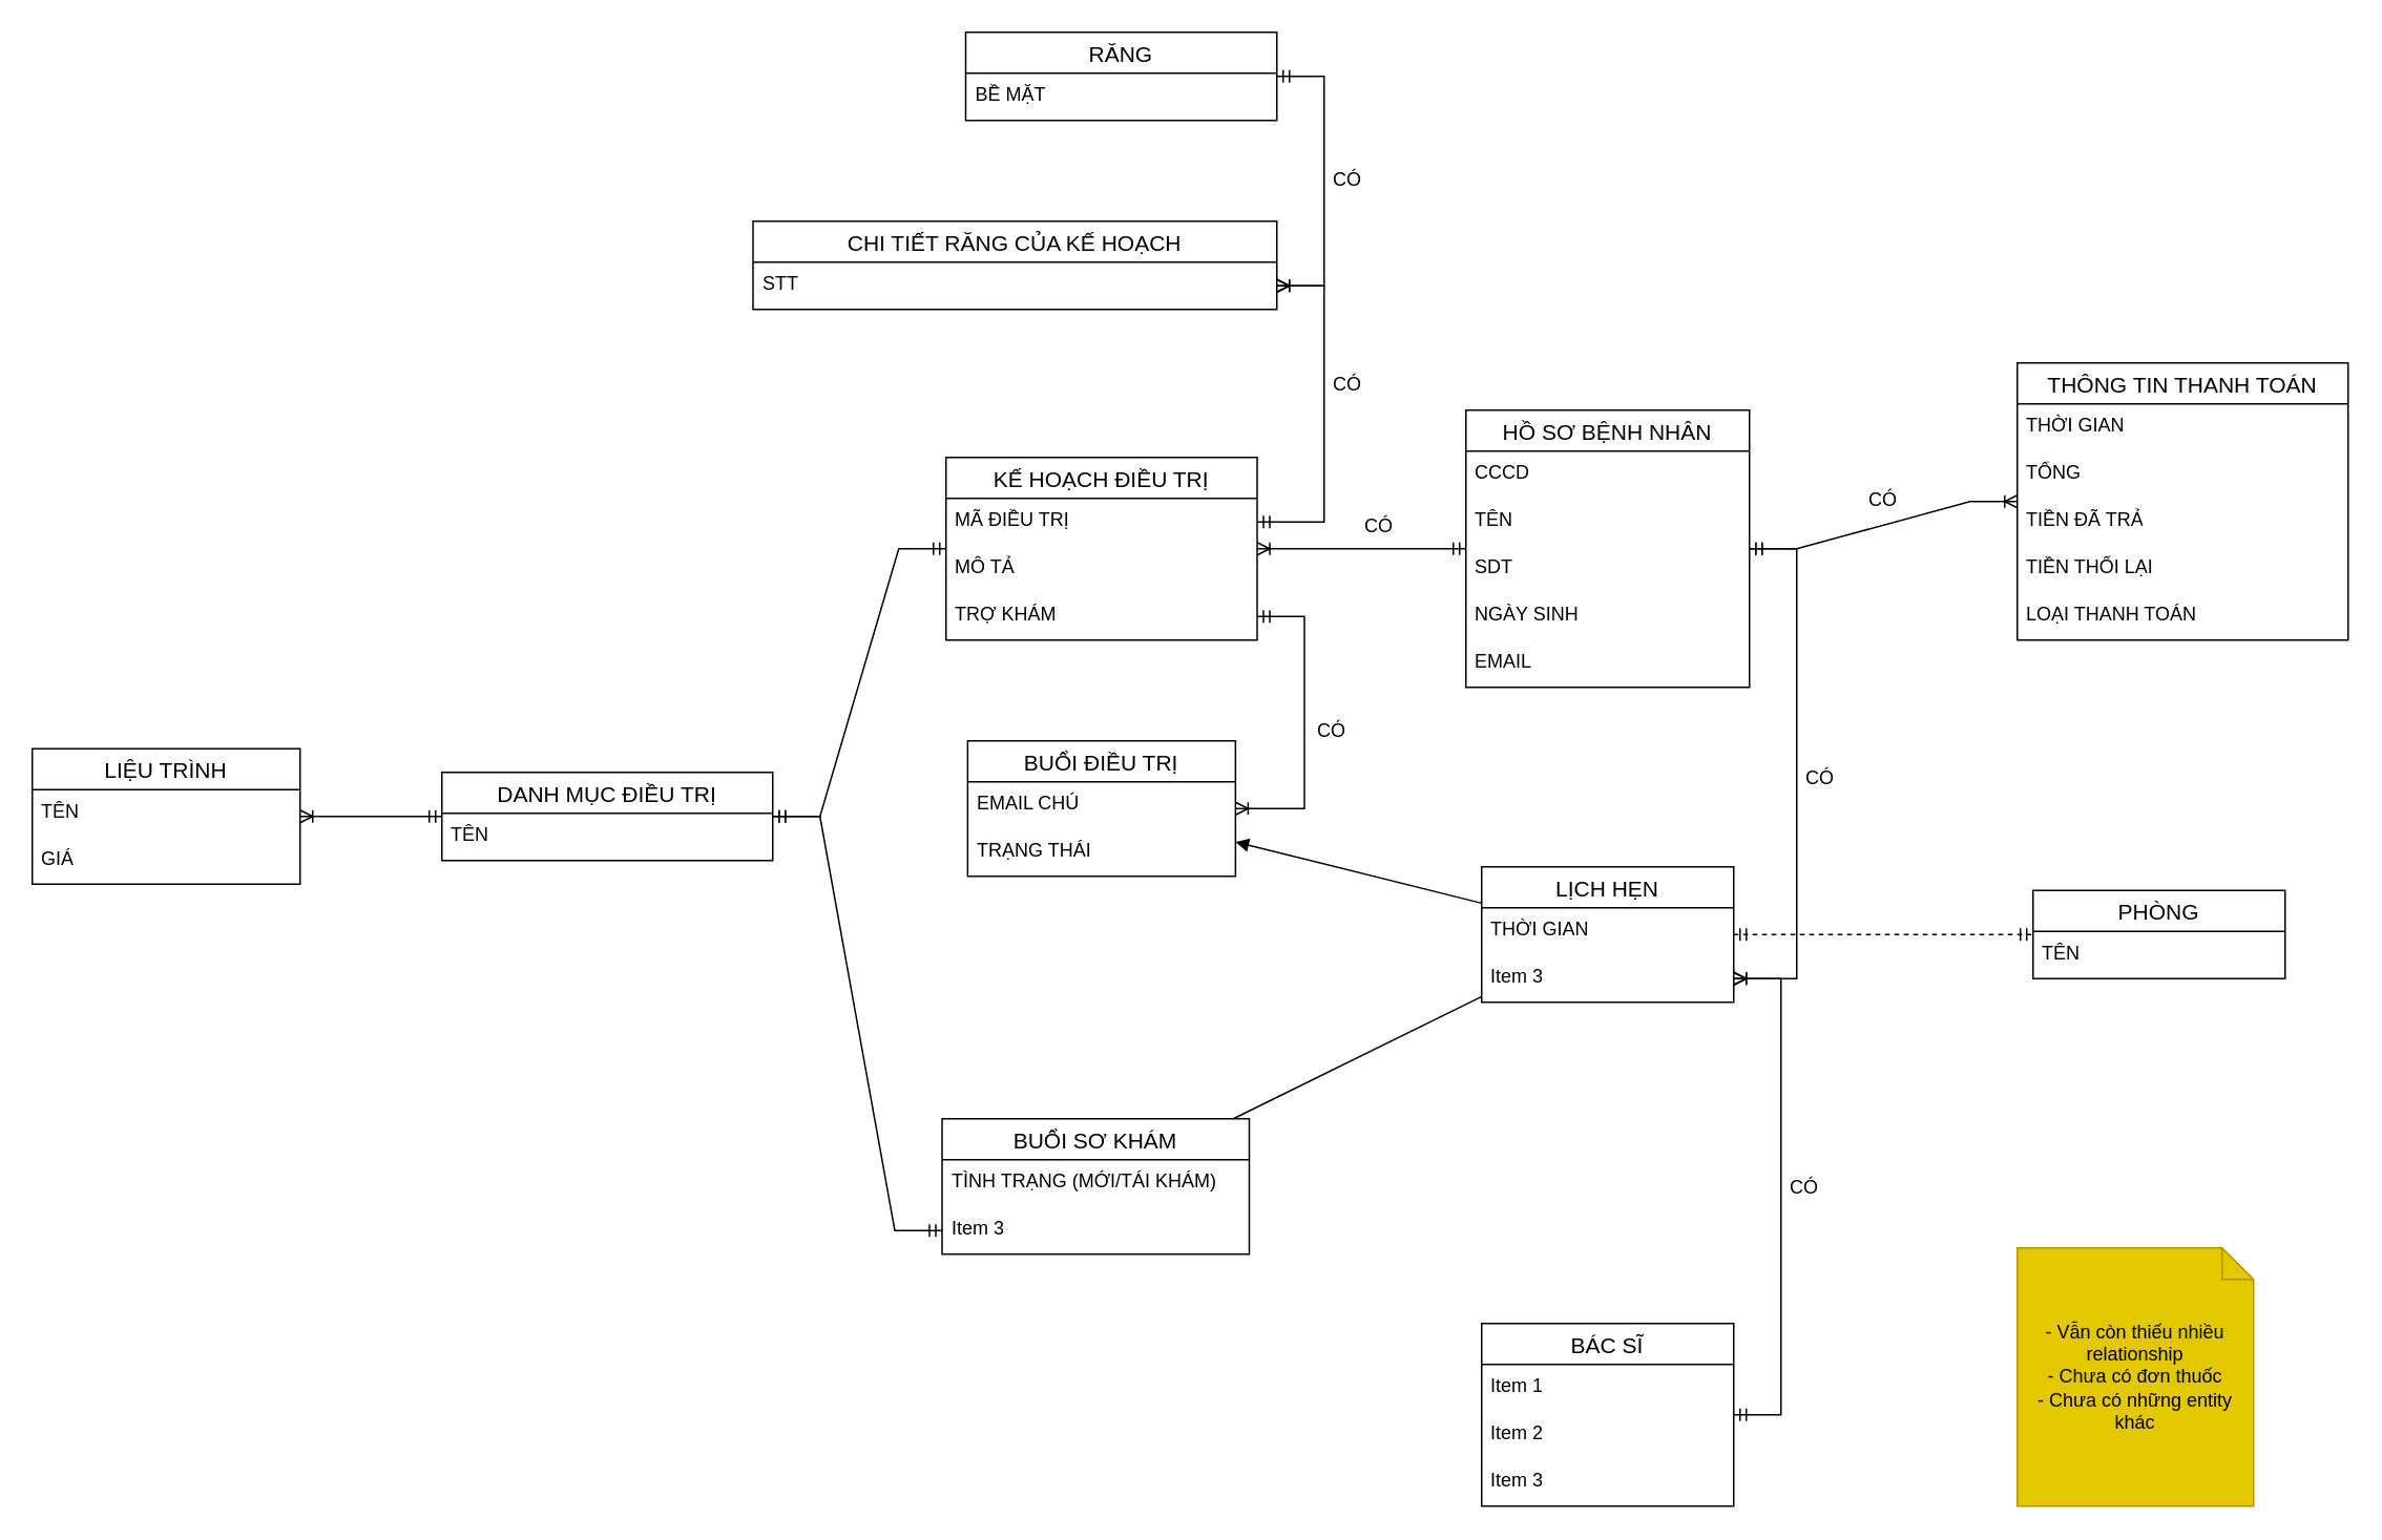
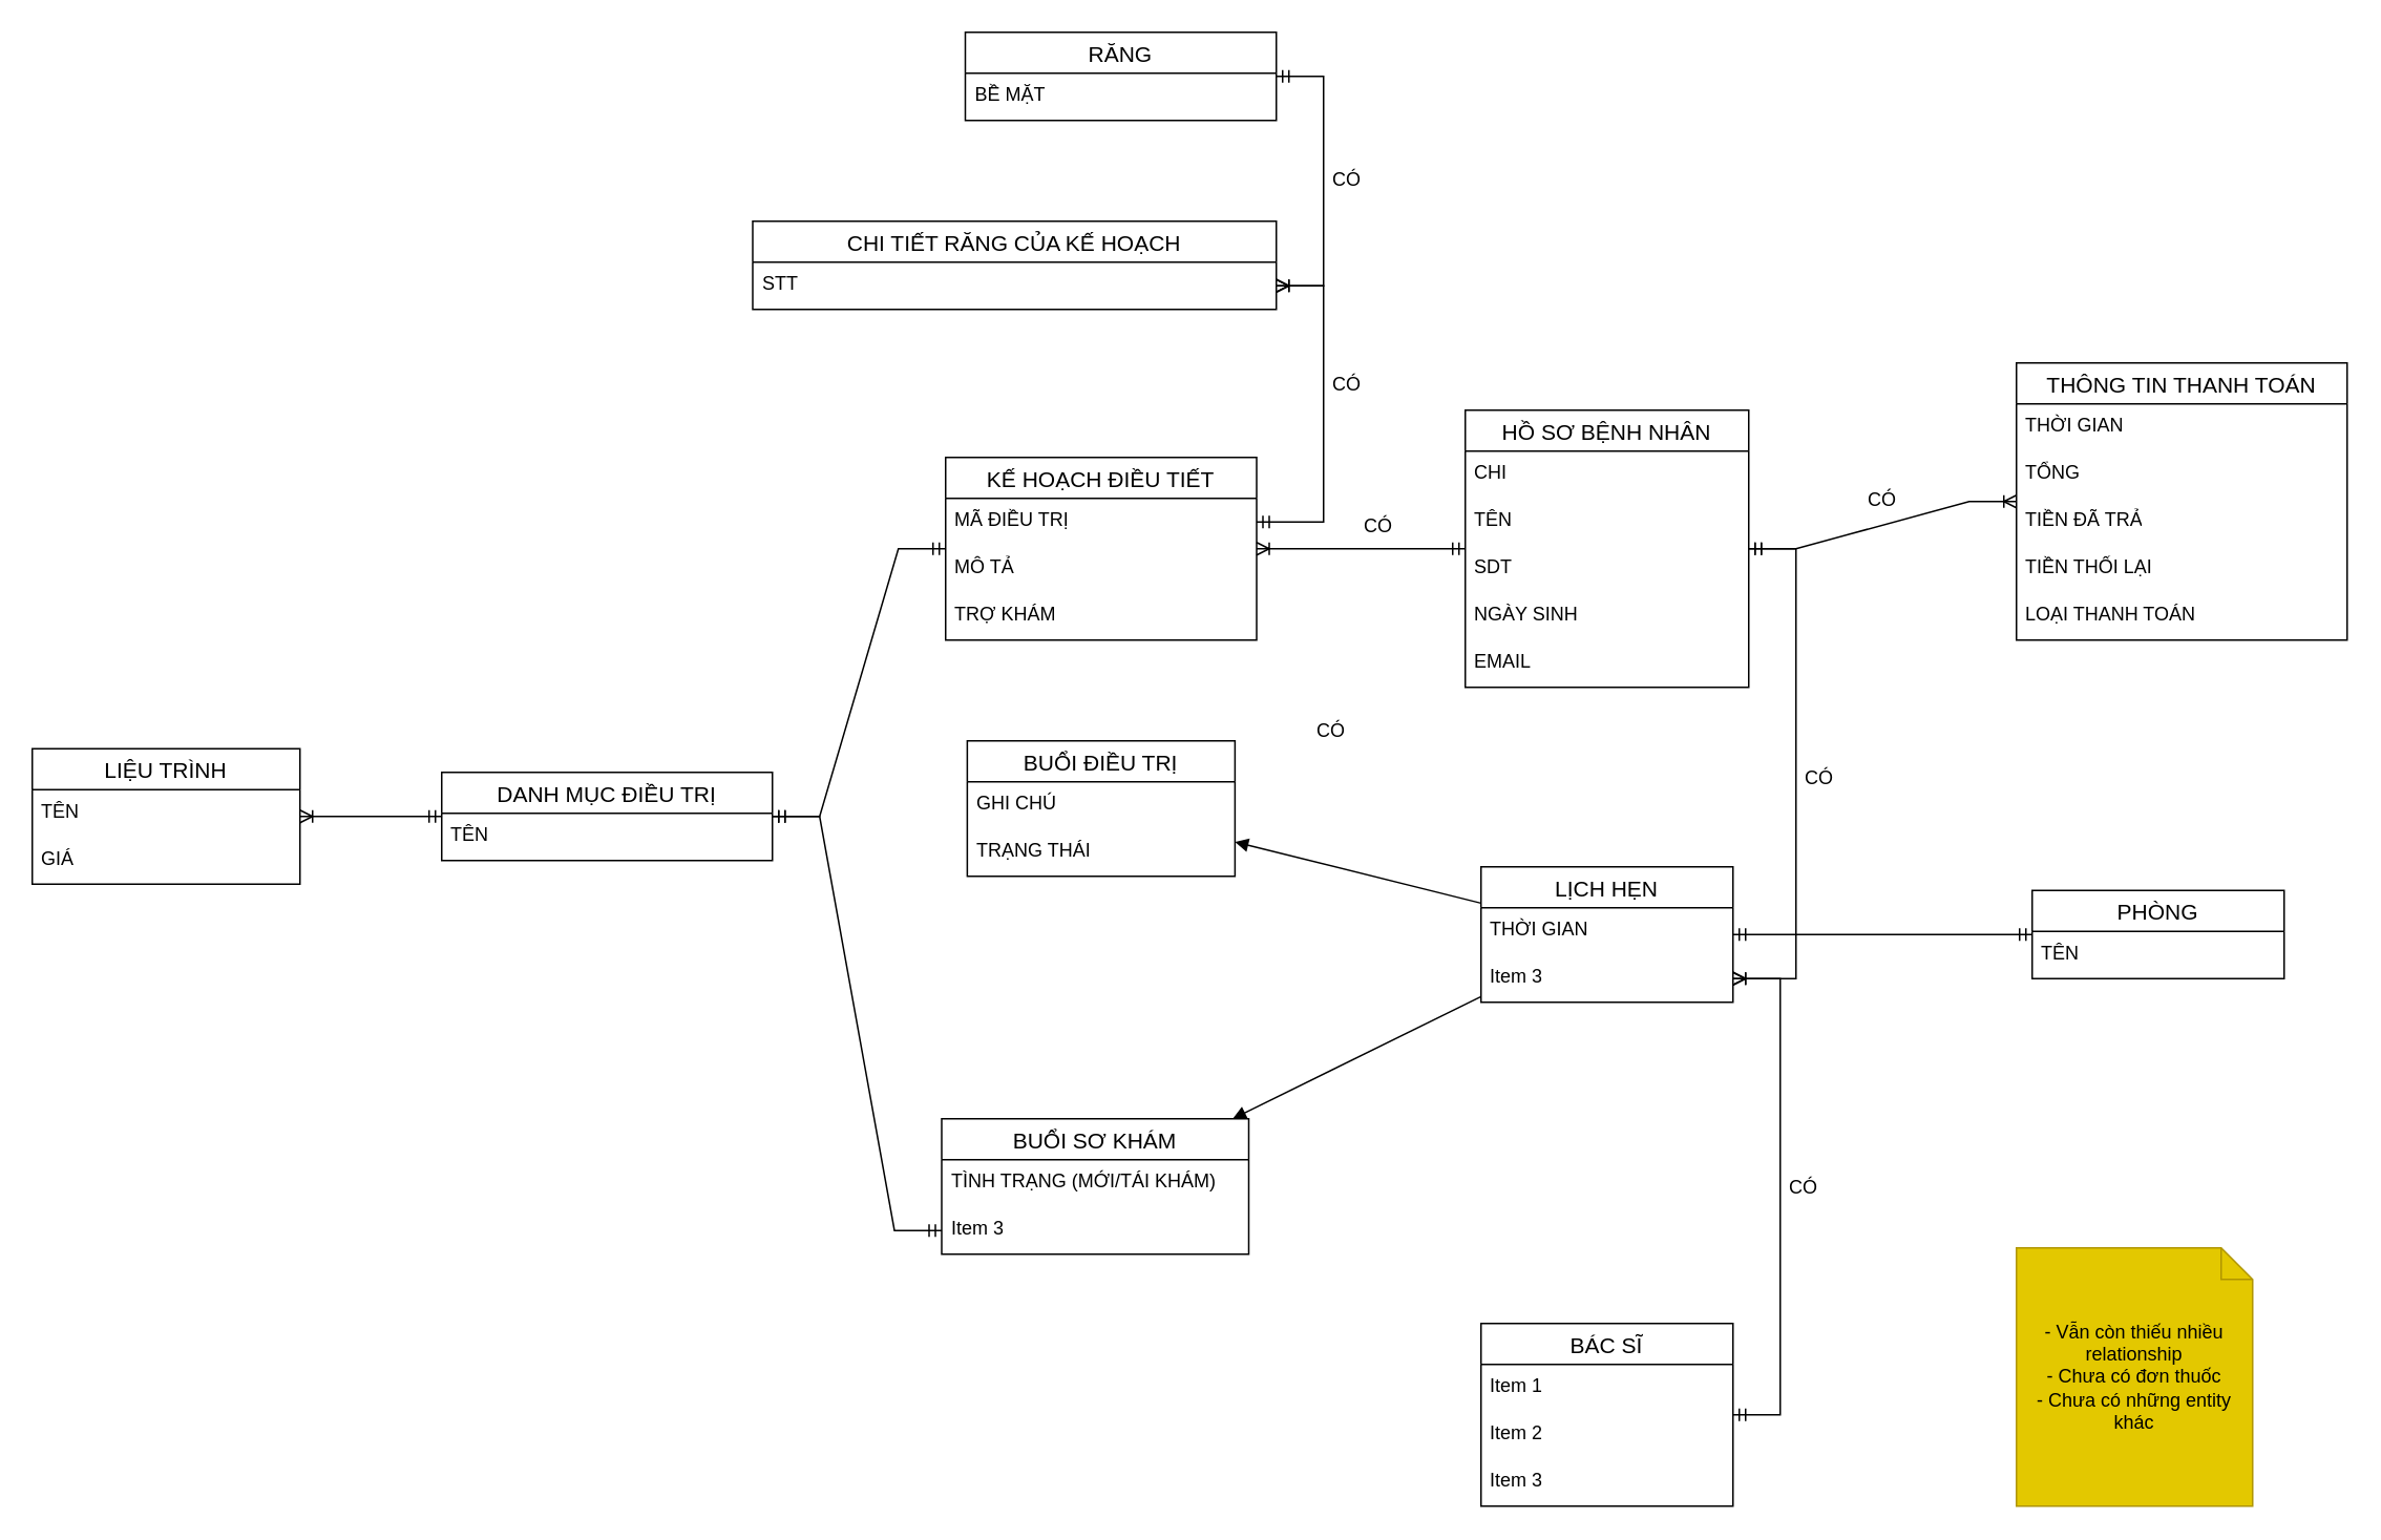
- <mxCell id="27" value="CCCD" style="text;strokeColor=none;fillColor=none;spacingLeft=4;spacingRight=4;overflow=hidden;rotatable=0;points=[[0,0.5],[1,0.5]];portConstraint=eastwest;fontSize=12;whiteSpace=wrap;html=1;" vertex="1" parent="26"><mxGeometry y="26" width="180" height="30" as="geometry" /></mxCell>
+ <mxCell id="27" value="CHI" style="text;strokeColor=none;fillColor=none;spacingLeft=4;spacingRight=4;overflow=hidden;rotatable=0;points=[[0,0.5],[1,0.5]];portConstraint=eastwest;fontSize=12;whiteSpace=wrap;html=1;" vertex="1" parent="26"><mxGeometry y="26" width="180" height="30" as="geometry" /></mxCell>
- <mxCell id="33" value="KẾ HOẠCH ĐIỀU TRỊ" style="swimlane;fontStyle=0;childLayout=stackLayout;horizontal=1;startSize=26;horizontalStack=0;resizeParent=1;resizeParentMax=0;resizeLast=0;collapsible=1;marginBottom=0;align=center;fontSize=14;" vertex="1" parent="1"><mxGeometry x="600" y="290" width="197.5" height="116" as="geometry" /></mxCell>
+ <mxCell id="33" value="KẾ HOẠCH ĐIỀU TIẾT" style="swimlane;fontStyle=0;childLayout=stackLayout;horizontal=1;startSize=26;horizontalStack=0;resizeParent=1;resizeParentMax=0;resizeLast=0;collapsible=1;marginBottom=0;align=center;fontSize=14;" vertex="1" parent="1"><mxGeometry x="600" y="290" width="197.5" height="116" as="geometry" /></mxCell>
- <mxCell id="48" value="" style="edgeStyle=entityRelationEdgeStyle;fontSize=12;html=1;endArrow=ERoneToMany;startArrow=ERmandOne;rounded=0;" edge="1" parent="1" source="36" target="14"><mxGeometry width="100" height="100" relative="1" as="geometry"><mxPoint x="808" y="341" as="sourcePoint" /><mxPoint x="820" y="191" as="targetPoint" /></mxGeometry></mxCell>
- <mxCell id="15" value="EMAIL CHÚ" style="text;strokeColor=none;fillColor=none;spacingLeft=4;spacingRight=4;overflow=hidden;rotatable=0;points=[[0,0.5],[1,0.5]];portConstraint=eastwest;fontSize=12;whiteSpace=wrap;html=1;" vertex="1" parent="14"><mxGeometry y="26" width="170" height="30" as="geometry" /></mxCell>
+ <mxCell id="15" value="GHI CHÚ" style="text;strokeColor=none;fillColor=none;spacingLeft=4;spacingRight=4;overflow=hidden;rotatable=0;points=[[0,0.5],[1,0.5]];portConstraint=eastwest;fontSize=12;whiteSpace=wrap;html=1;" vertex="1" parent="14"><mxGeometry y="26" width="170" height="30" as="geometry" /></mxCell>
- <mxCell id="23" value="" style="edgeStyle=entityRelationEdgeStyle;fontSize=12;html=1;endArrow=ERmandOne;startArrow=ERmandOne;rounded=0;dashed=1;" edge="1" parent="1" source="2" target="19"><mxGeometry width="100" height="100" relative="1" as="geometry"><mxPoint x="635" y="1001" as="sourcePoint" /><mxPoint x="640" y="801" as="targetPoint" /></mxGeometry></mxCell>
+ <mxCell id="23" value="" style="edgeStyle=entityRelationEdgeStyle;fontSize=12;html=1;endArrow=ERmandOne;startArrow=ERmandOne;rounded=0;" edge="1" parent="1" source="2" target="19"><mxGeometry width="100" height="100" relative="1" as="geometry"><mxPoint x="635" y="1001" as="sourcePoint" /><mxPoint x="640" y="801" as="targetPoint" /></mxGeometry></mxCell>
- <mxCell id="22" value="" style="endArrow=none;html=1;rounded=0;" edge="1" parent="1" source="2" target="11"><mxGeometry relative="1" as="geometry"><mxPoint x="507" y="550" as="sourcePoint" /><mxPoint x="650" y="470" as="targetPoint" /></mxGeometry></mxCell>
+ <mxCell id="22" value="" style="endArrow=block;html=1;rounded=0;" edge="1" parent="1" source="2" target="11"><mxGeometry relative="1" as="geometry"><mxPoint x="507" y="550" as="sourcePoint" /><mxPoint x="650" y="470" as="targetPoint" /></mxGeometry></mxCell>
